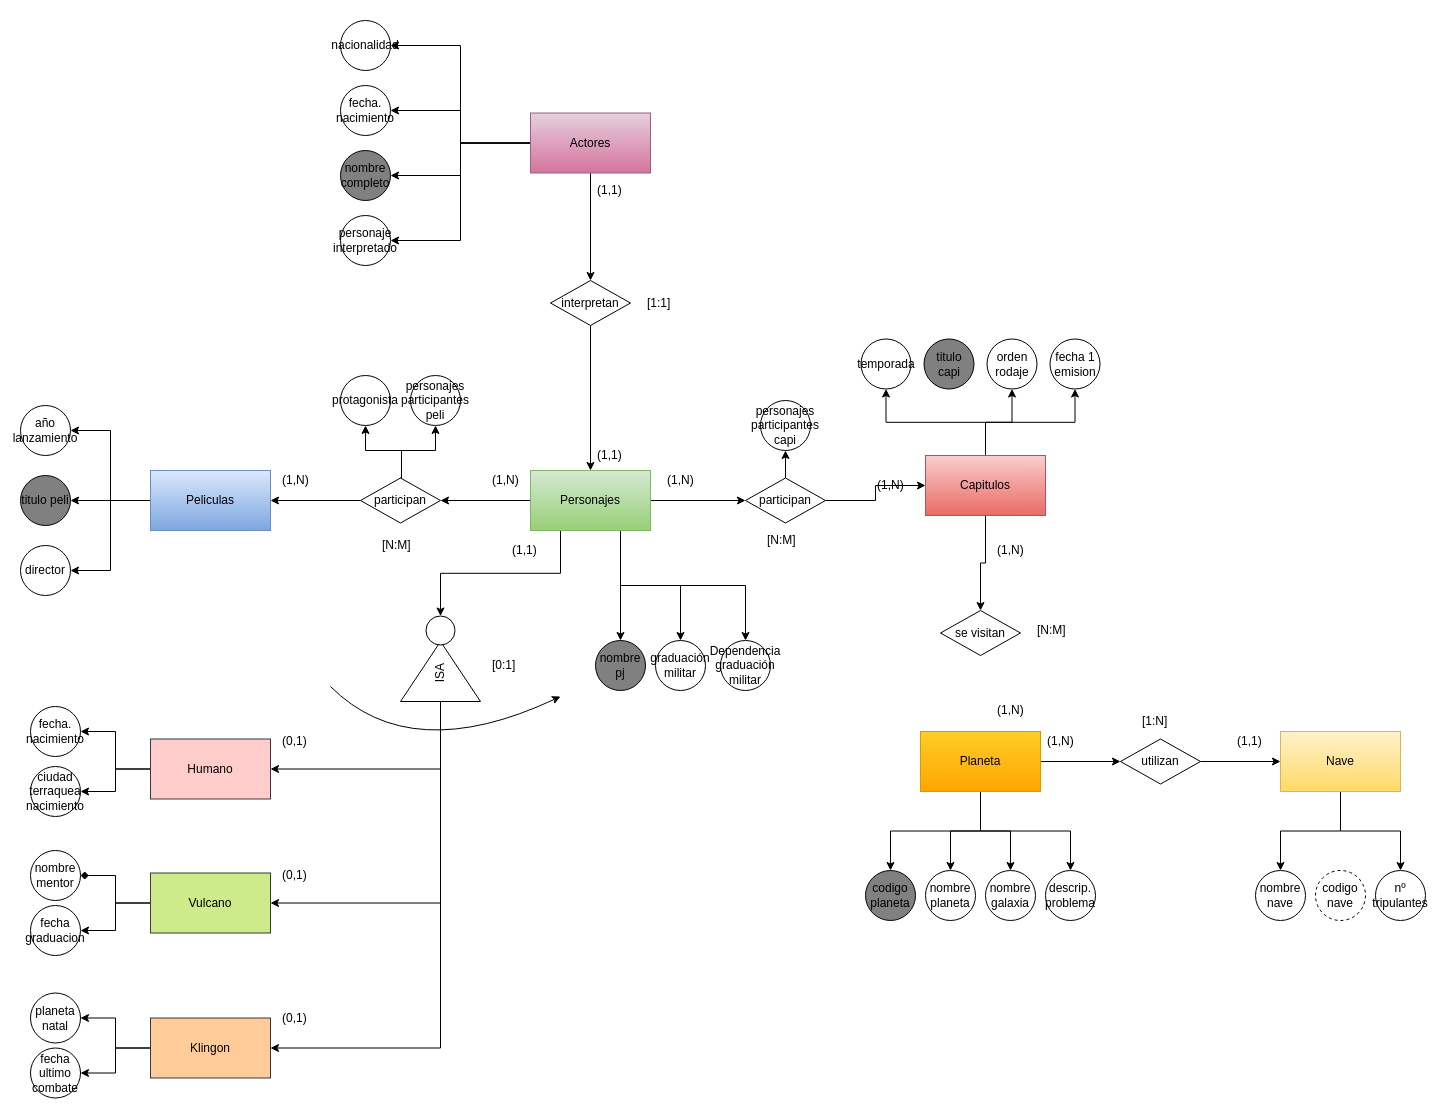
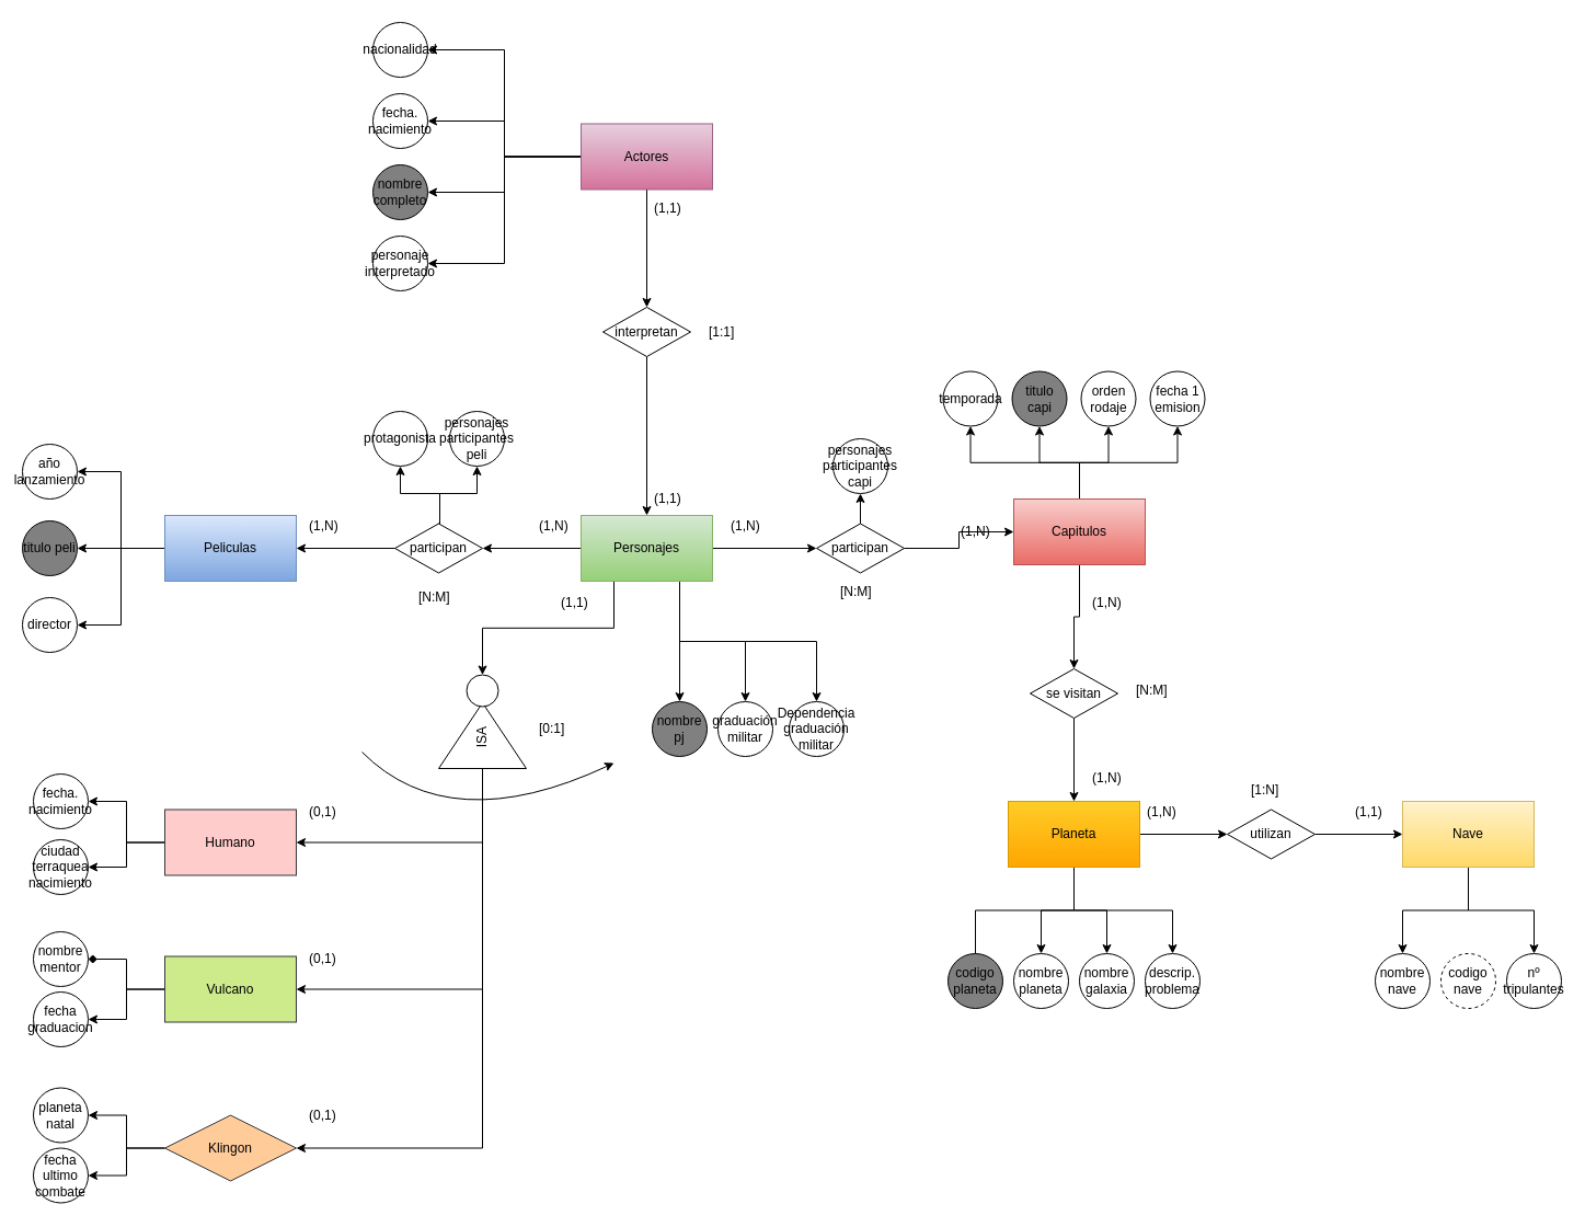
+ <mxCell id="16" style="edgeStyle=orthogonalEdgeStyle;rounded=0;orthogonalLoop=1;jettySize=auto;html=1;exitX=0.5;exitY=0;exitDx=0;exitDy=0;entryX=0.5;entryY=1;entryDx=0;entryDy=0;" parent="1" source="20" target="44" edge="1"><mxGeometry relative="1" as="geometry" /></mxCell>
+ <mxCell id="48" style="edgeStyle=orthogonalEdgeStyle;rounded=0;orthogonalLoop=1;jettySize=auto;html=1;exitX=0.5;exitY=1;exitDx=0;exitDy=0;entryX=0.5;entryY=0;entryDx=0;entryDy=0;" parent="1" source="49" target="30" edge="1"><mxGeometry relative="1" as="geometry" /></mxCell>
- <mxCell id="25" style="edgeStyle=orthogonalEdgeStyle;rounded=0;orthogonalLoop=1;jettySize=auto;html=1;exitX=0.5;exitY=1;exitDx=0;exitDy=0;entryX=0.5;entryY=0;entryDx=0;entryDy=0;" parent="1" source="30" target="50" edge="1"><mxGeometry relative="1" as="geometry" /></mxCell>
+ <mxCell id="25" style="edgeStyle=orthogonalEdgeStyle;rounded=0;orthogonalLoop=1;jettySize=auto;html=1;exitX=0.5;exitY=1;exitDx=0;exitDy=0;entryX=0.5;entryY=0;entryDx=0;entryDy=0;endArrow=none;" parent="1" source="30" target="50" edge="1"><mxGeometry relative="1" as="geometry" /></mxCell>
- <mxCell id="98" value="Klingon" style="rounded=0;whiteSpace=wrap;html=1;fillColor=#ffcc99;strokeColor=#36393d;" parent="1" vertex="1"><mxGeometry x="150" y="1017.5" width="120" height="60" as="geometry" /></mxCell>
+ <mxCell id="98" value="Klingon" style="rhombus;whiteSpace=wrap;html=1;fillColor=#ffcc99;strokeColor=#36393d;" parent="1" vertex="1"><mxGeometry x="150" y="1017.5" width="120" height="60" as="geometry" /></mxCell>
